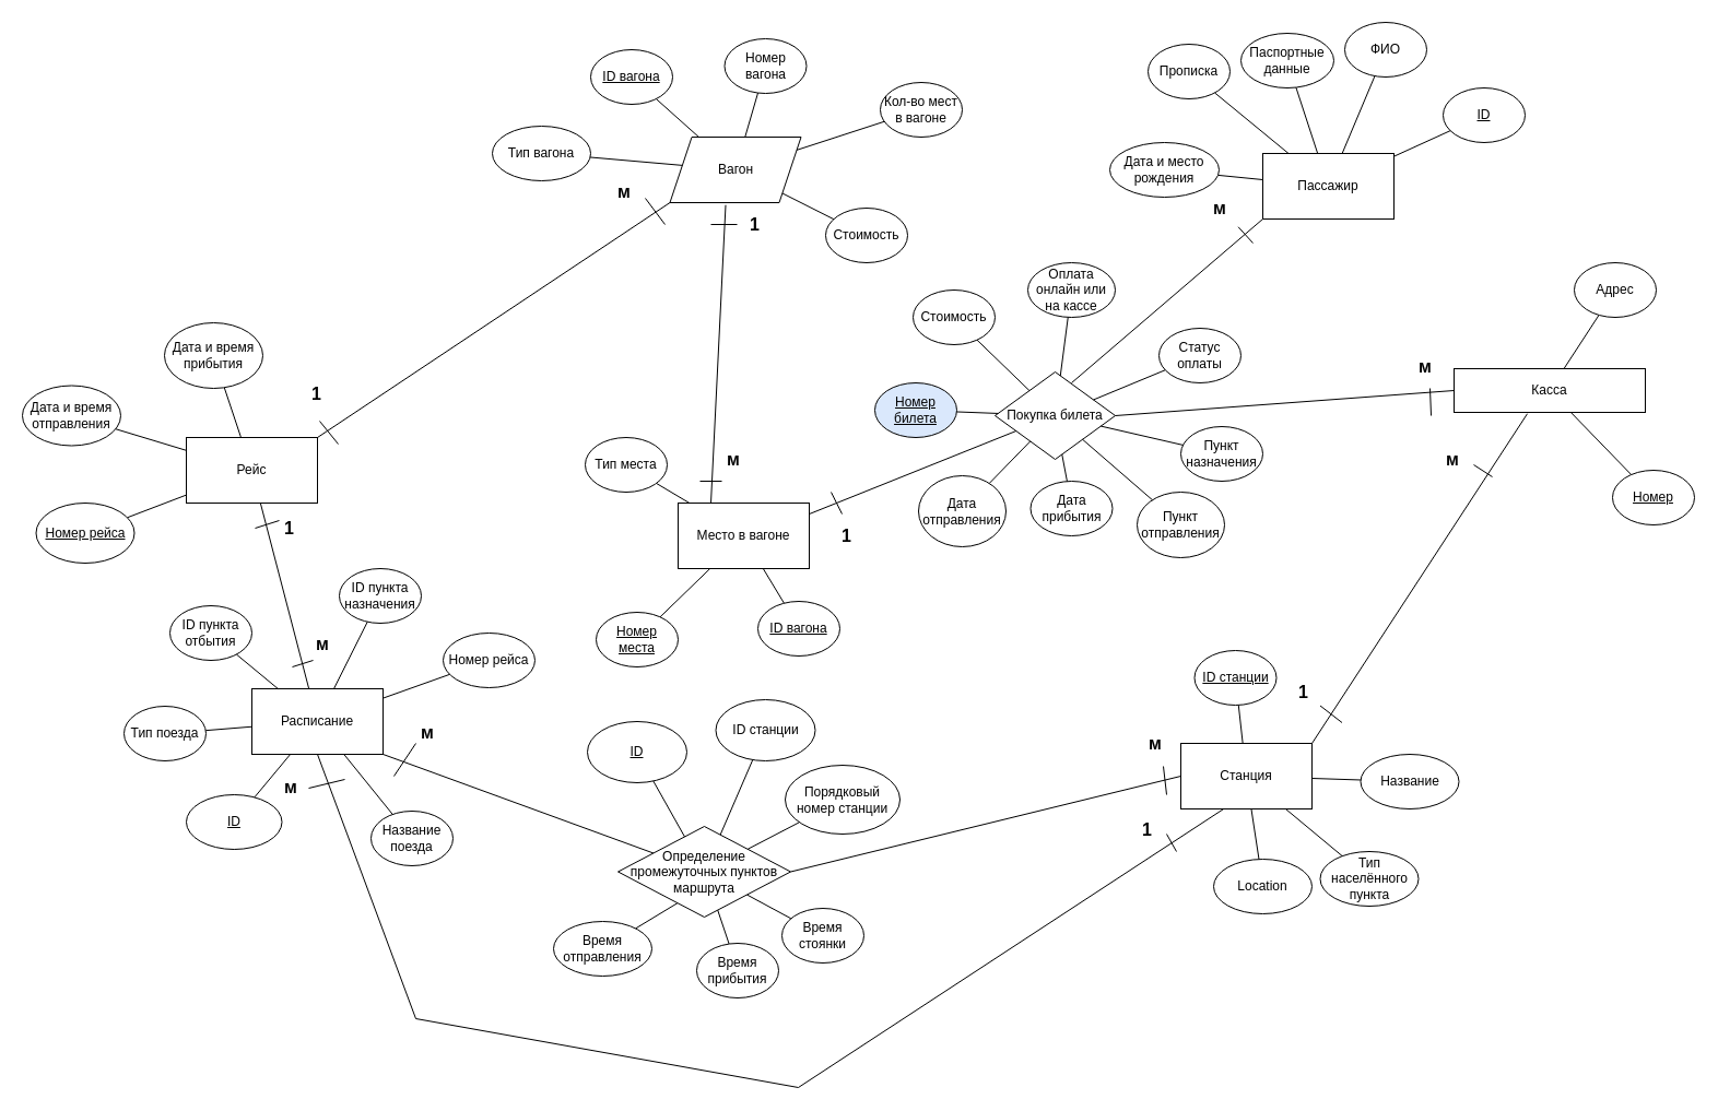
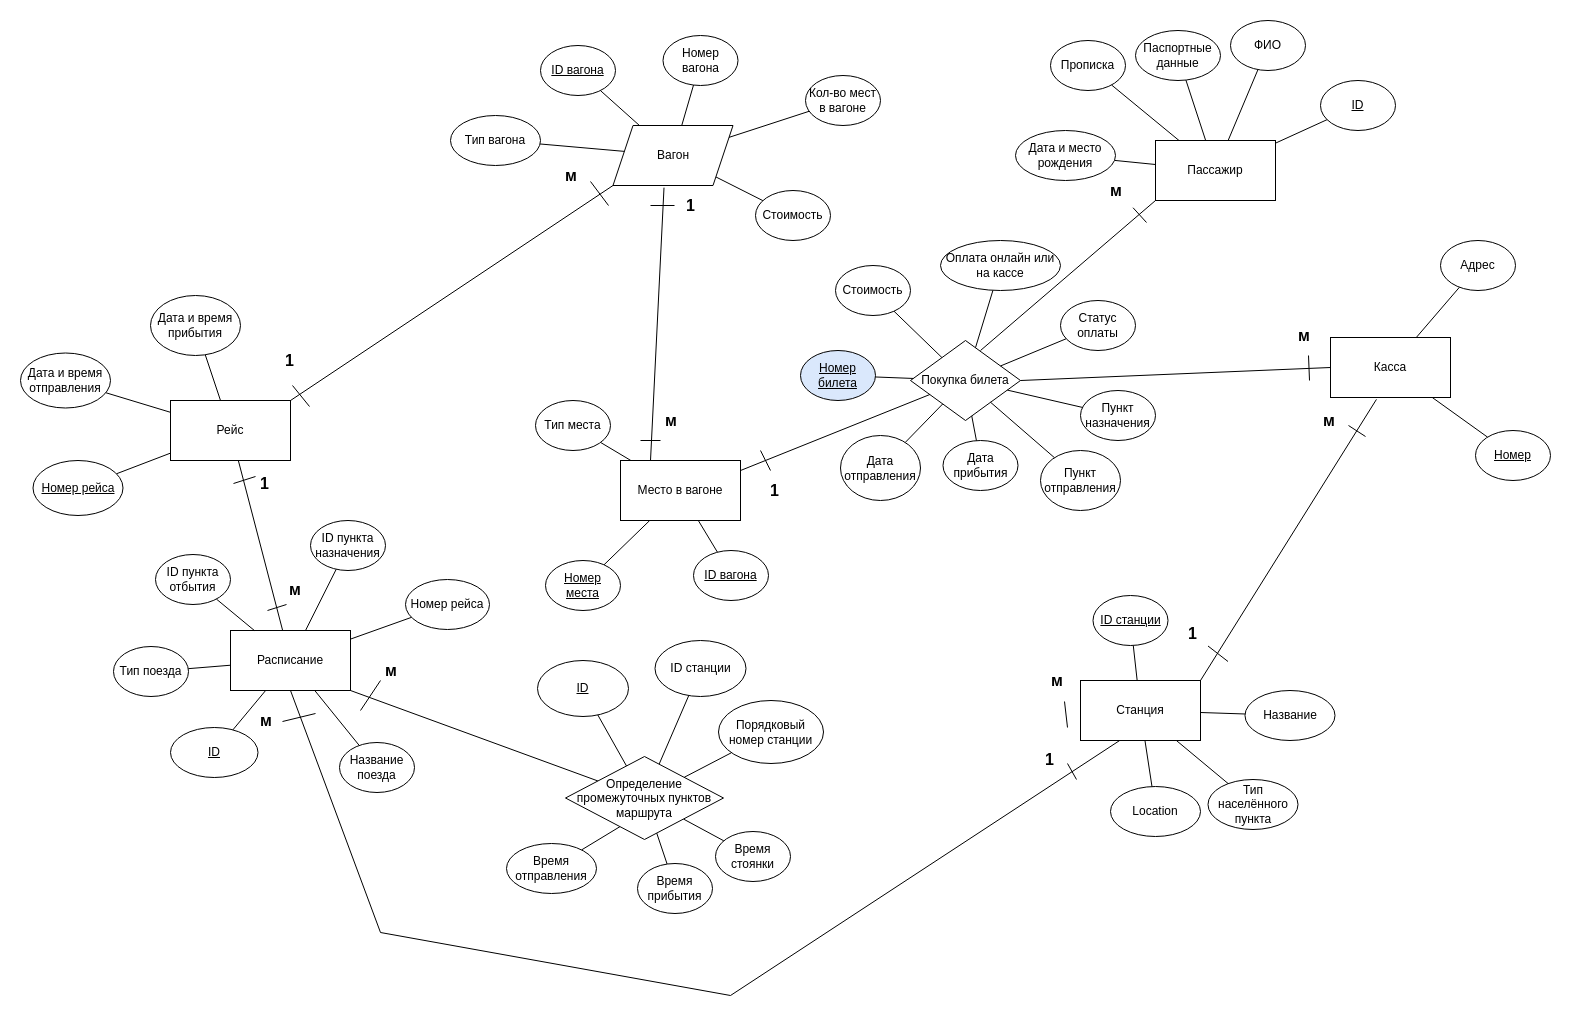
- <mxCell id="11" value="Оплата онлайн или на кассе" style="ellipse;whiteSpace=wrap;html=1;" parent="1" vertex="1"><mxGeometry x="940" y="240" width="80" height="50" as="geometry" /></mxCell>
+ <mxCell id="11" value="Оплата онлайн или на кассе" style="ellipse;whiteSpace=wrap;html=1;" parent="1" vertex="1"><mxGeometry x="940" y="240" width="120" height="50" as="geometry" /></mxCell>
- <mxCell id="10" value="Касса" style="rounded=0;whiteSpace=wrap;html=1;" parent="1" vertex="1"><mxGeometry x="1330" y="337" width="175" height="40" as="geometry" /></mxCell>
+ <mxCell id="10" value="Касса" style="rounded=0;whiteSpace=wrap;html=1;" parent="1" vertex="1"><mxGeometry x="1330" y="337" width="120" height="60" as="geometry" /></mxCell>
- <mxCell id="85" value="" style="endArrow=none;html=1;rounded=0;entryX=0;entryY=0.5;entryDx=0;entryDy=0;exitX=1;exitY=0.5;exitDx=0;exitDy=0;" parent="1" source="111" target="84" edge="1"><mxGeometry width="50" height="50" relative="1" as="geometry"><mxPoint x="685" y="825" as="sourcePoint" /><mxPoint x="750" y="520" as="targetPoint" /></mxGeometry></mxCell>
